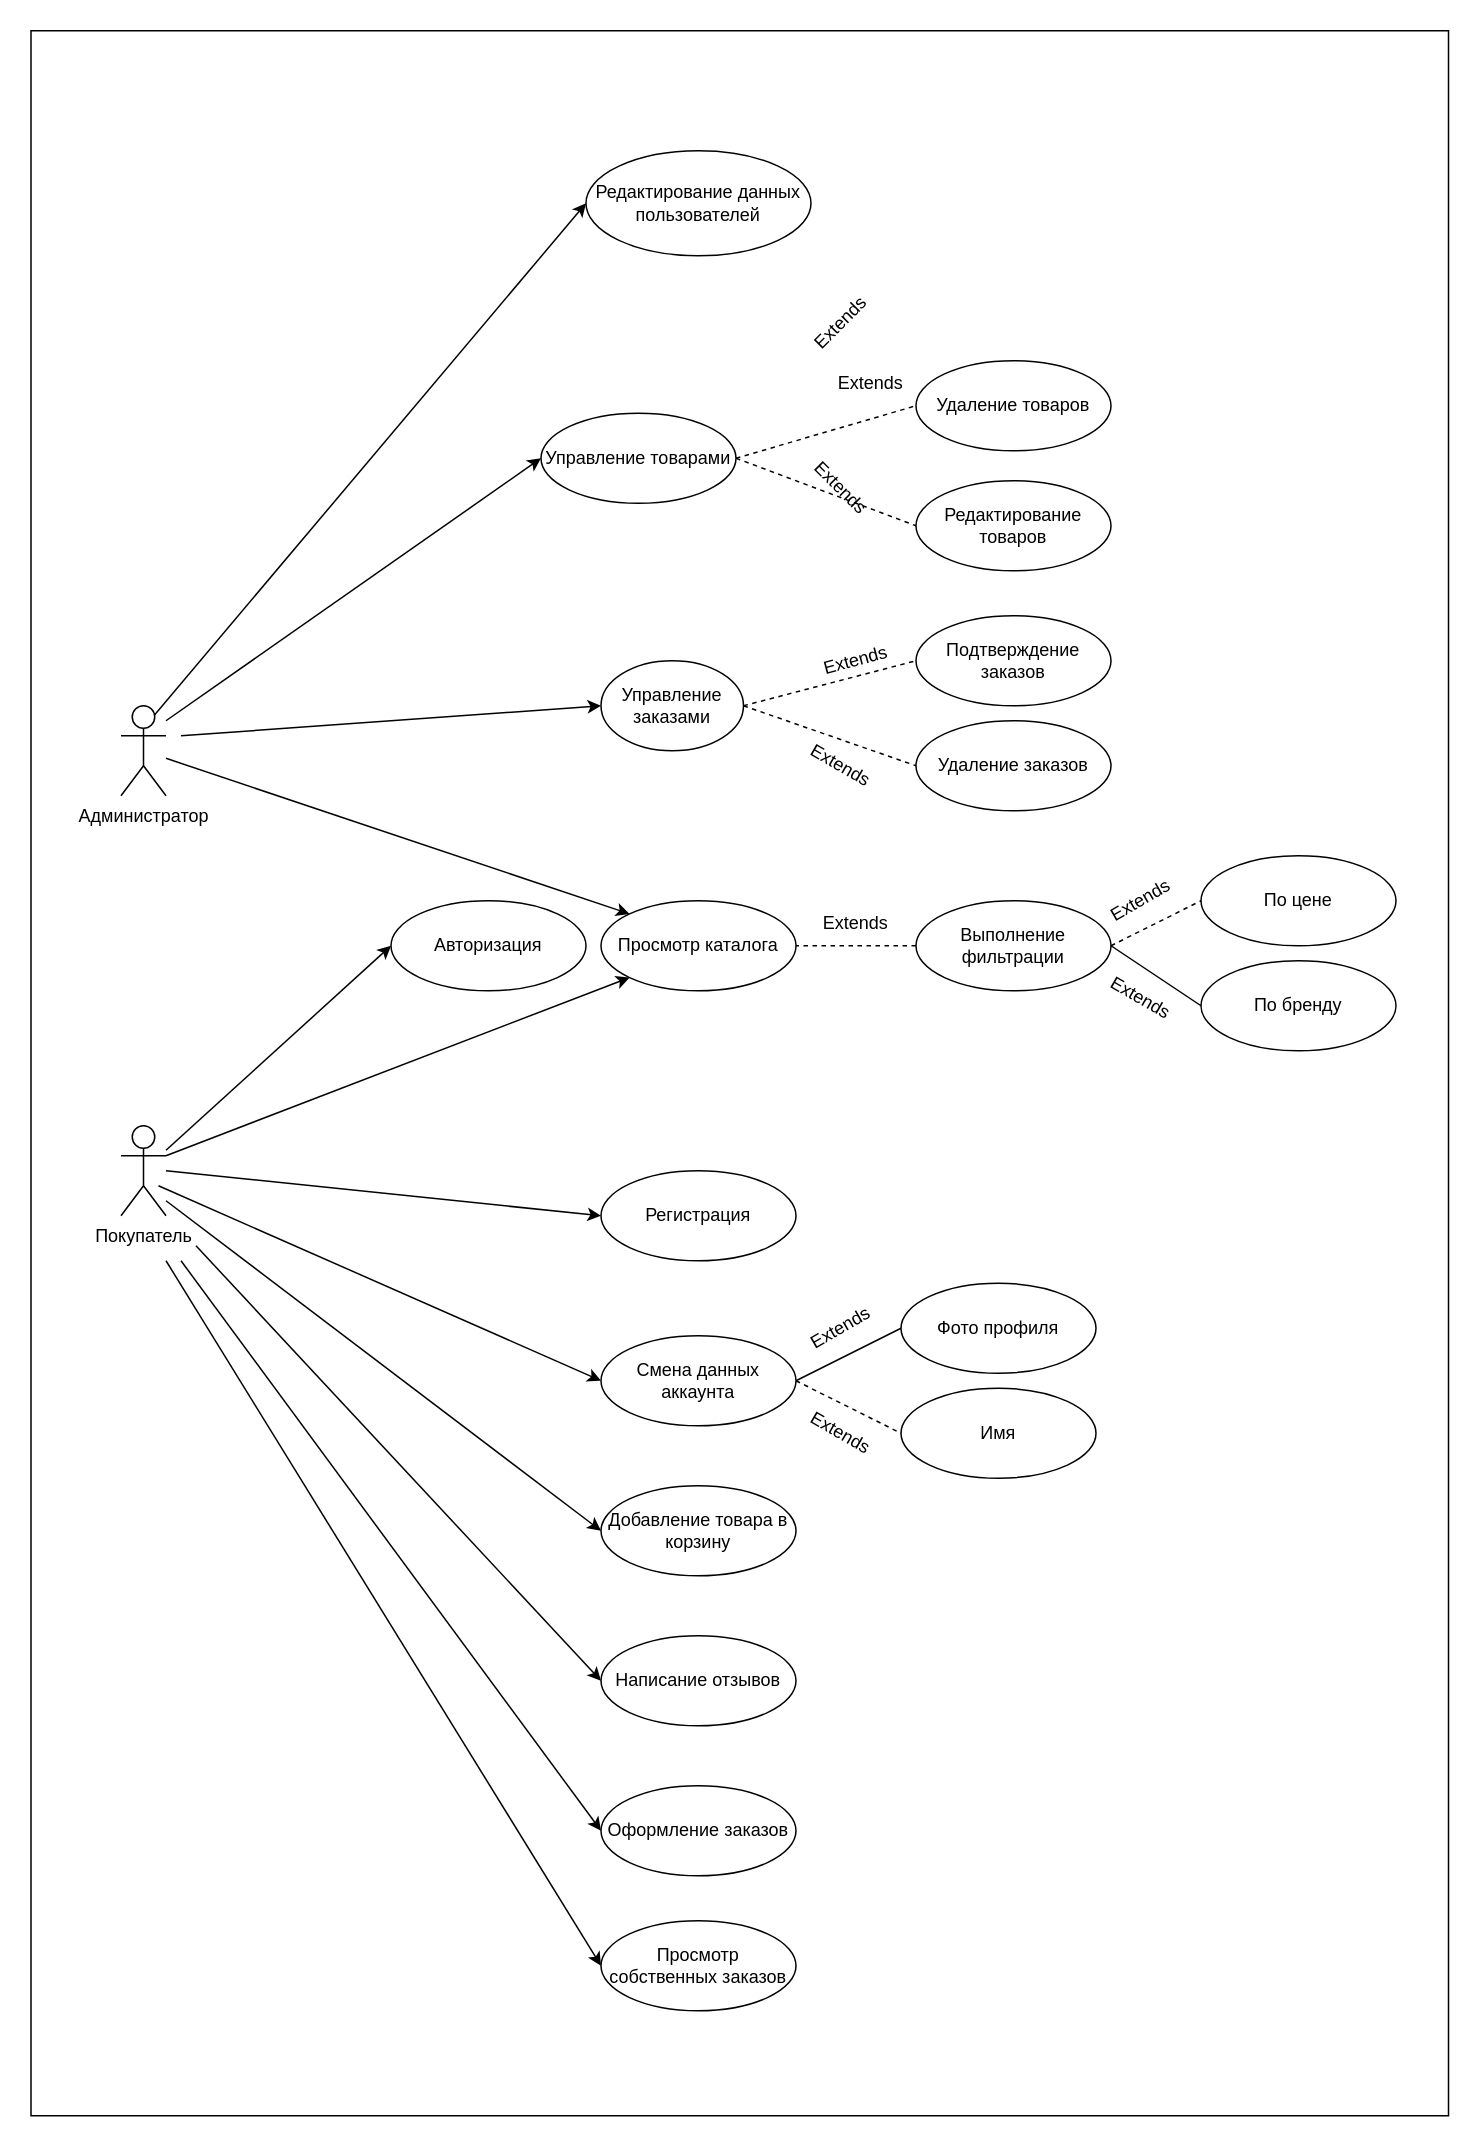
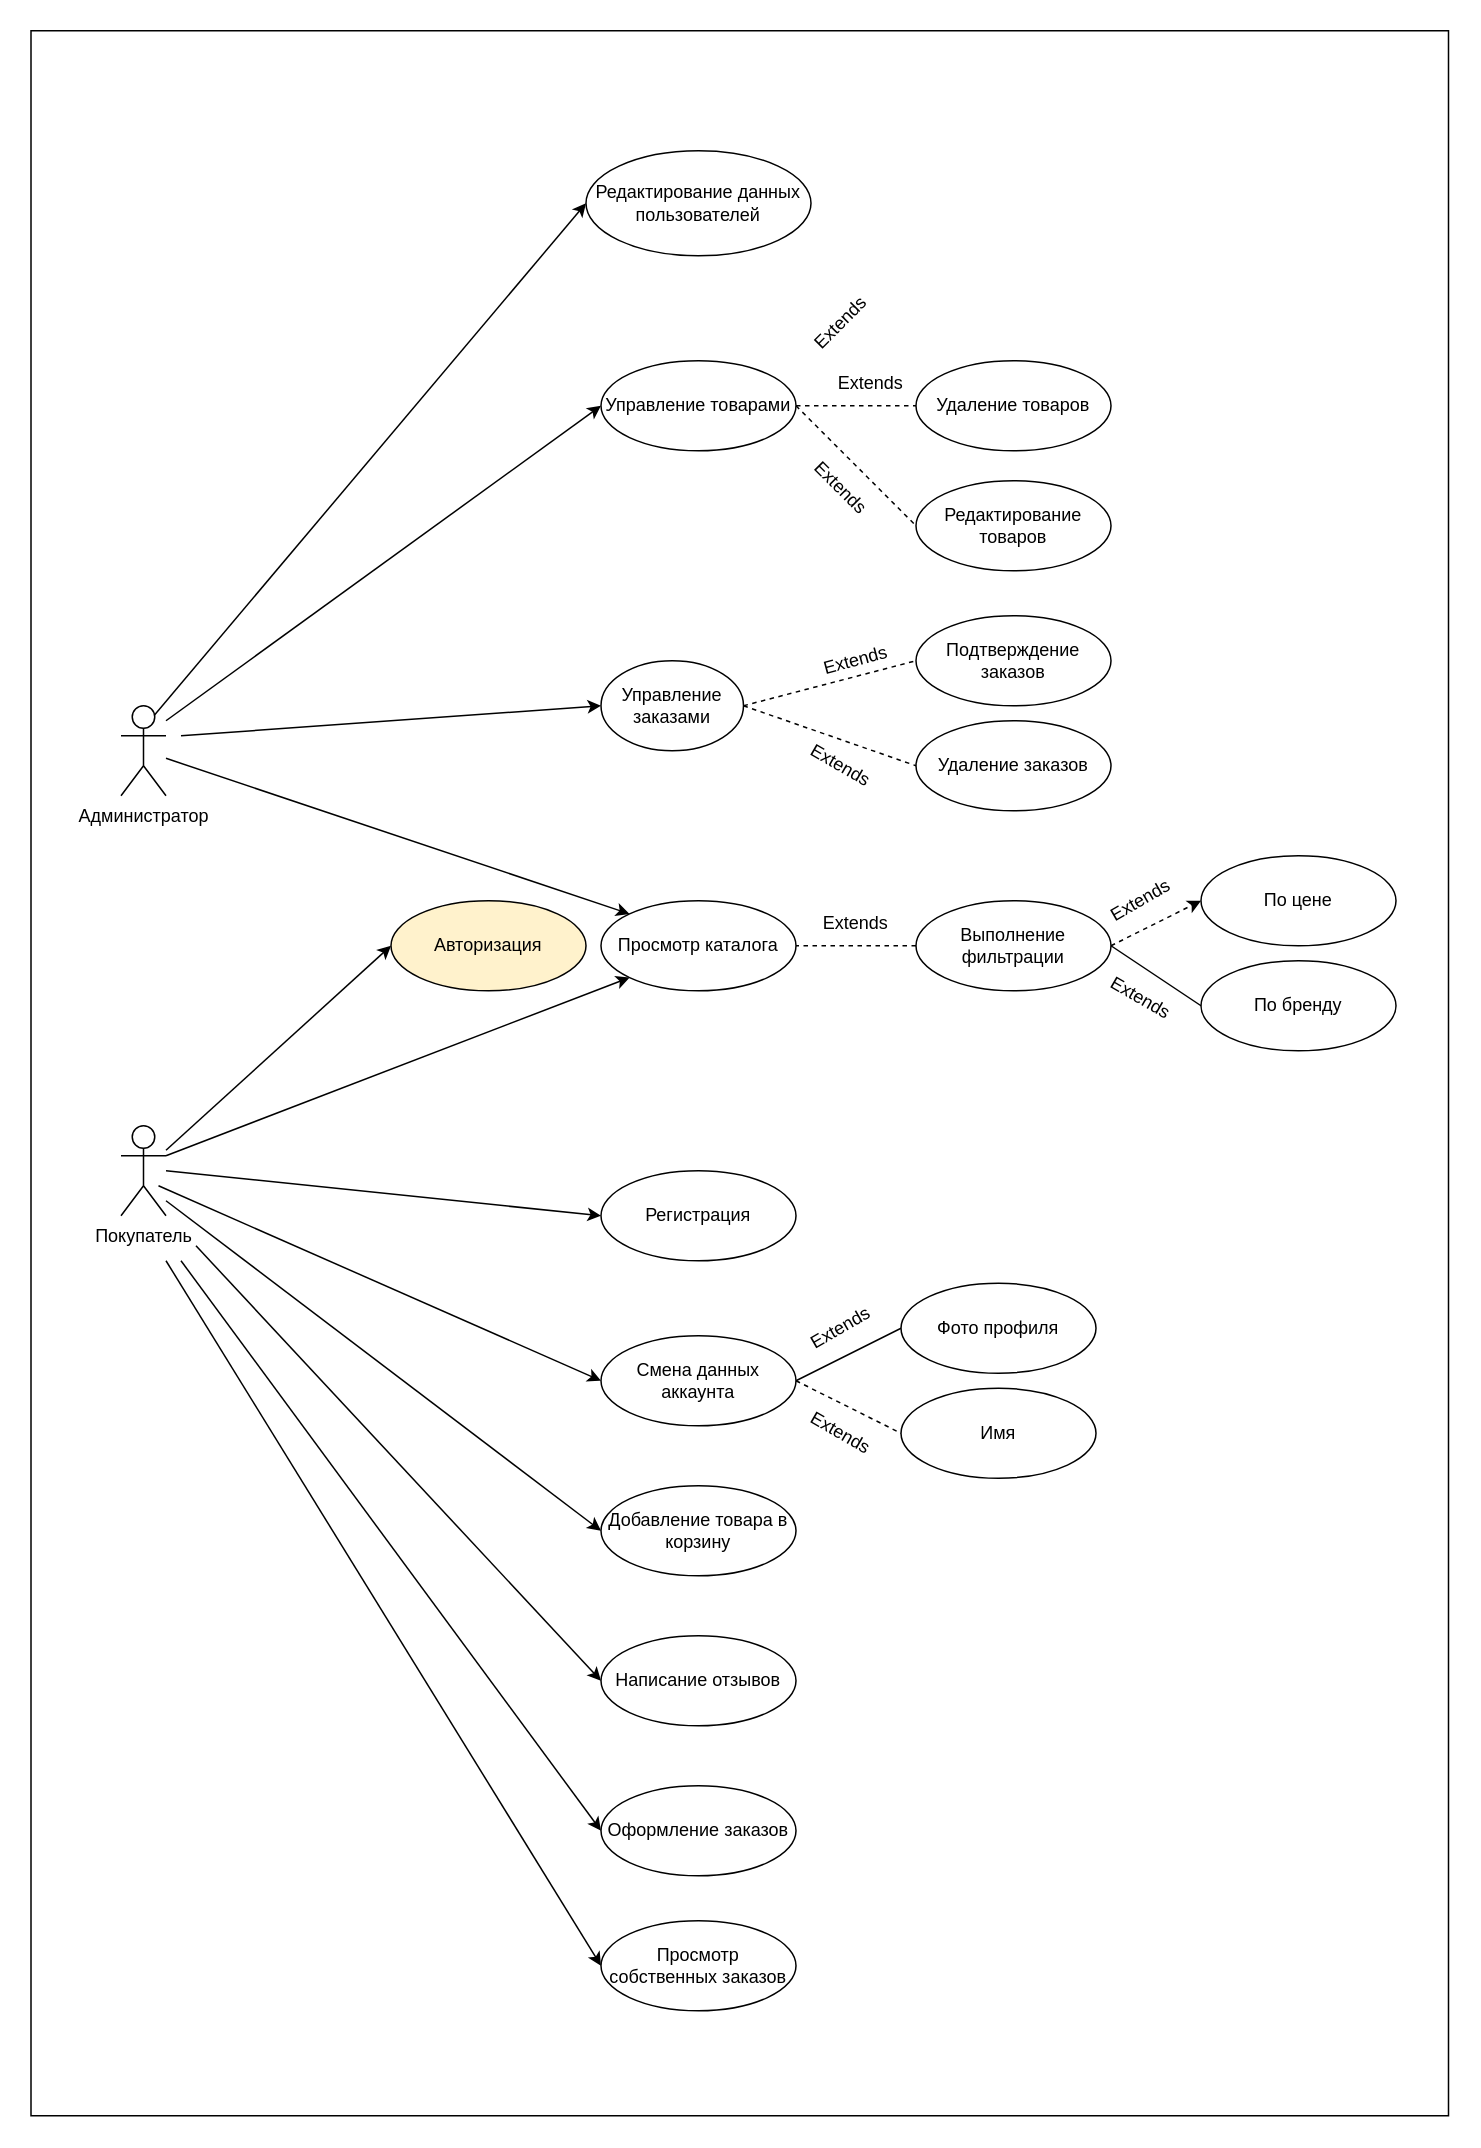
- <mxCell id="22" value="Управление товарами" style="ellipse;whiteSpace=wrap;html=1;" vertex="1" parent="1"><mxGeometry x="360" y="275" width="130" height="60" as="geometry" /></mxCell>
+ <mxCell id="22" value="Управление товарами" style="ellipse;whiteSpace=wrap;html=1;" vertex="1" parent="1"><mxGeometry x="400" y="240" width="130" height="60" as="geometry" /></mxCell>
- <mxCell id="13" value="" style="endArrow=none;dashed=1;html=1;rounded=0;entryX=0;entryY=0.5;entryDx=0;entryDy=0;exitX=1;exitY=0.5;exitDx=0;exitDy=0;" edge="1" parent="1" source="10" target="11"><mxGeometry width="50" height="50" relative="1" as="geometry"><mxPoint x="710" y="620" as="sourcePoint" /><mxPoint x="710" y="610" as="targetPoint" /></mxGeometry></mxCell>
+ <mxCell id="13" value="" style="endArrow=classic;dashed=1;html=1;rounded=0;entryX=0;entryY=0.5;entryDx=0;entryDy=0;exitX=1;exitY=0.5;exitDx=0;exitDy=0;" edge="1" parent="1" source="10" target="11"><mxGeometry width="50" height="50" relative="1" as="geometry"><mxPoint x="710" y="620" as="sourcePoint" /><mxPoint x="710" y="610" as="targetPoint" /></mxGeometry></mxCell>
- <mxCell id="4" value="Авторизация" style="ellipse;whiteSpace=wrap;html=1;" vertex="1" parent="1"><mxGeometry x="260" y="600" width="130" height="60" as="geometry" /></mxCell>
+ <mxCell id="4" value="Авторизация" style="ellipse;whiteSpace=wrap;html=1;fillColor=#fff2cc;" vertex="1" parent="1"><mxGeometry x="260" y="600" width="130" height="60" as="geometry" /></mxCell>
